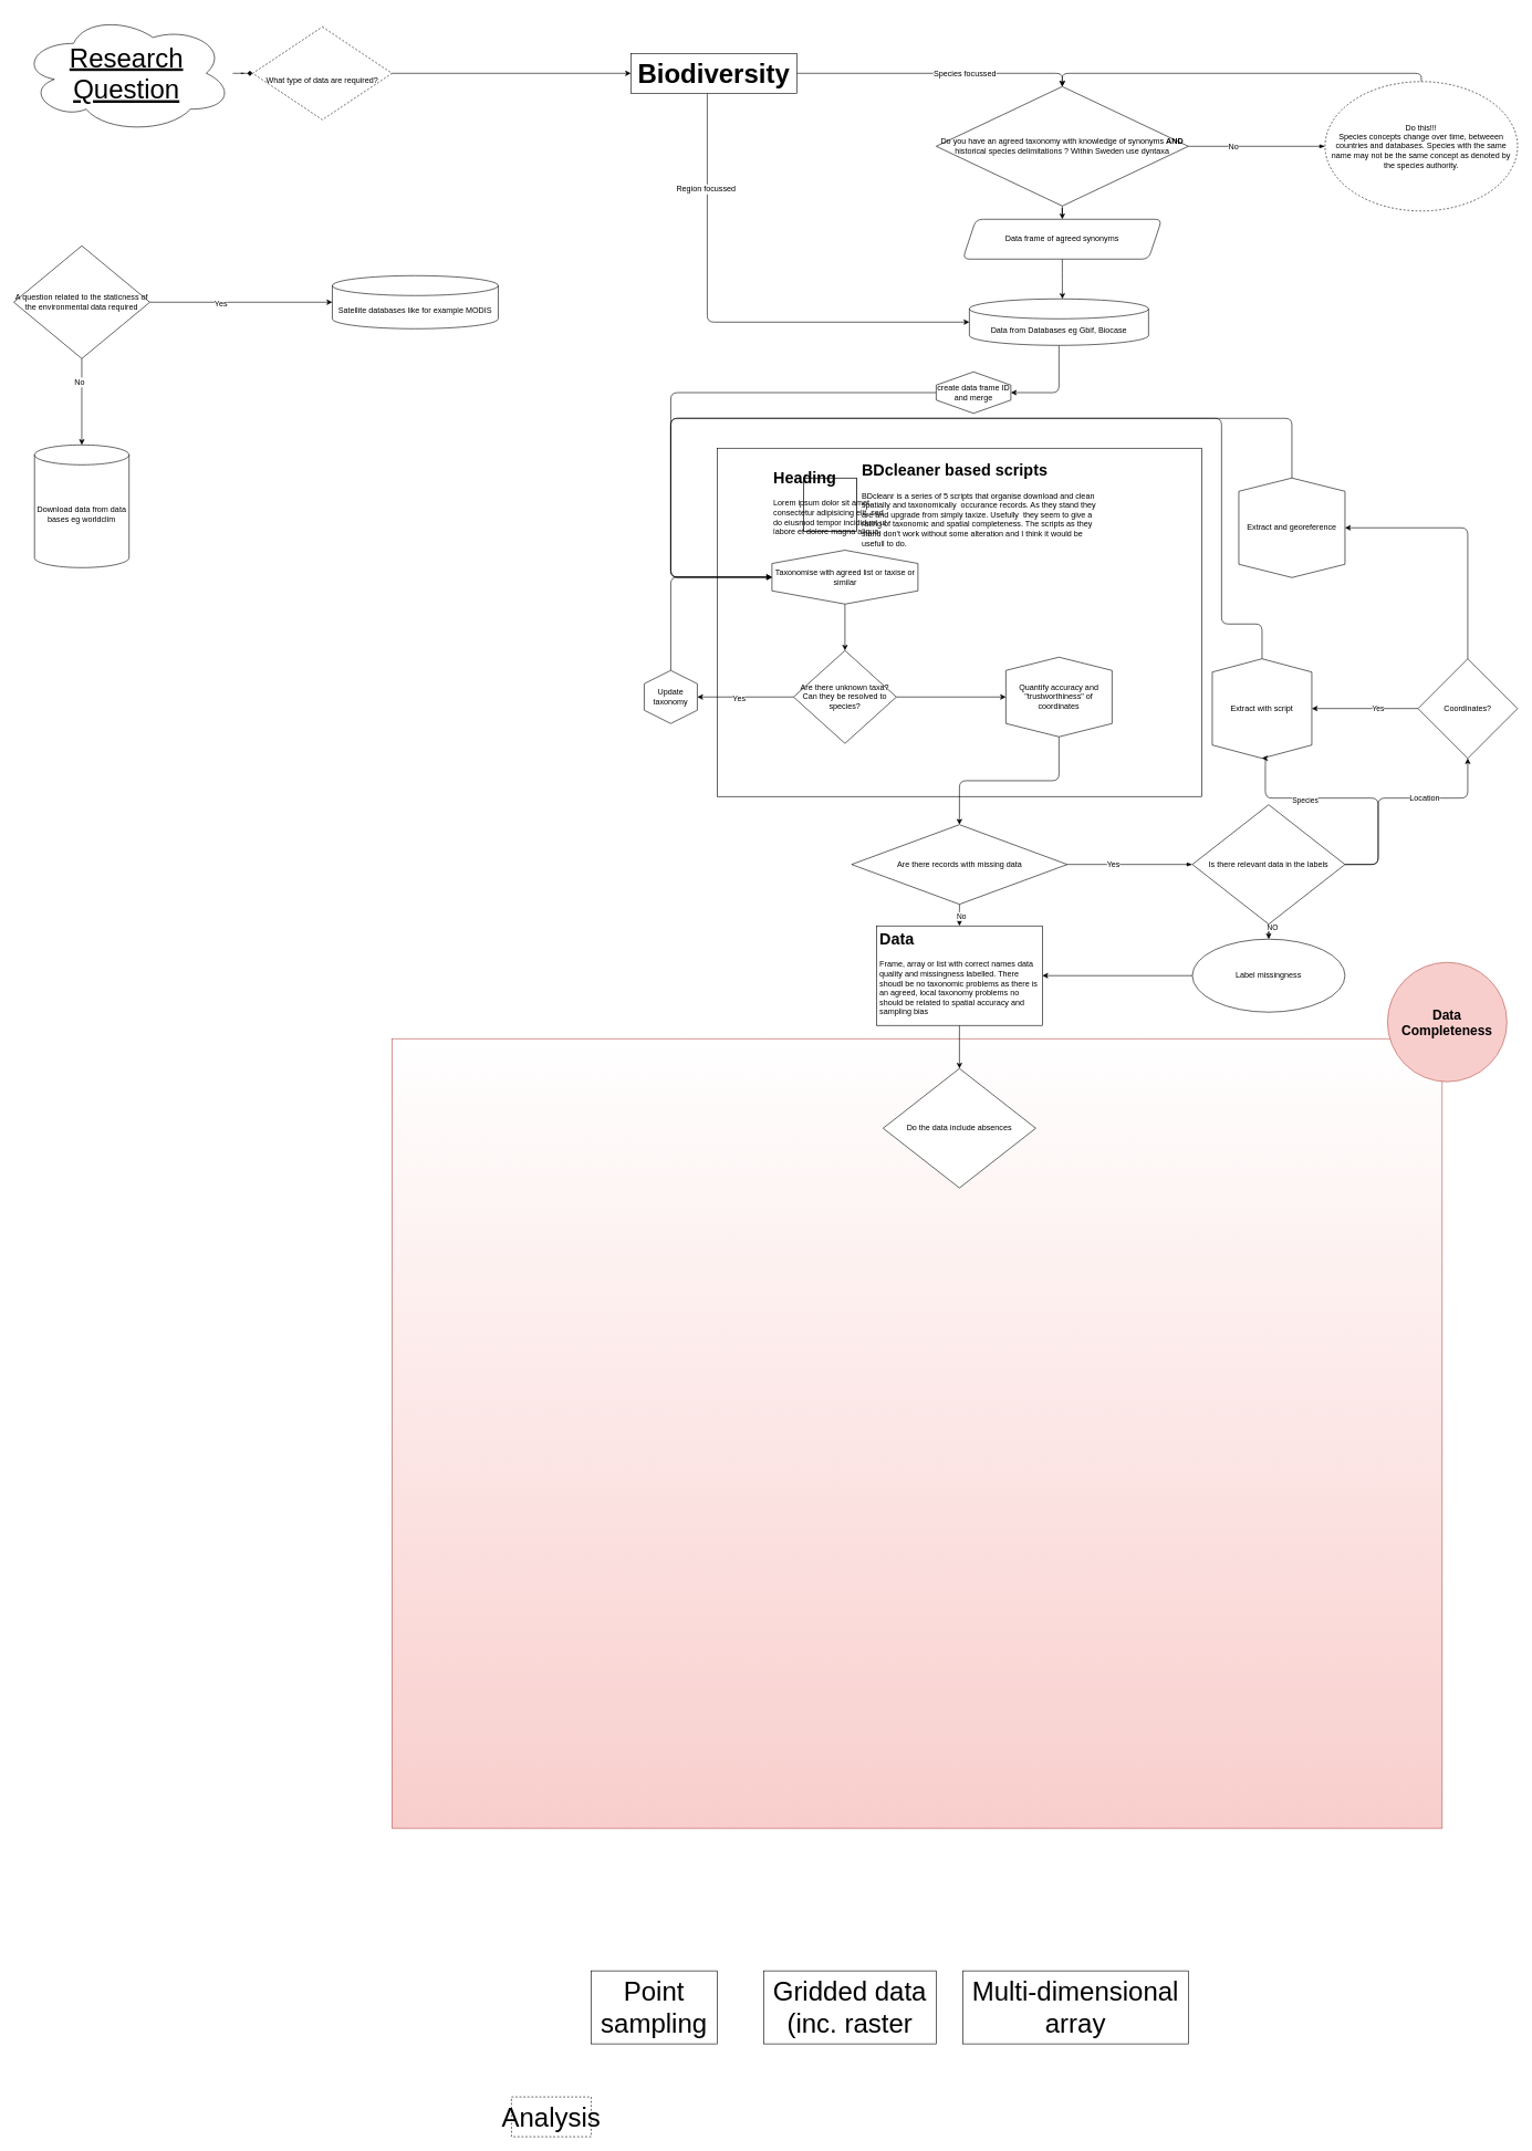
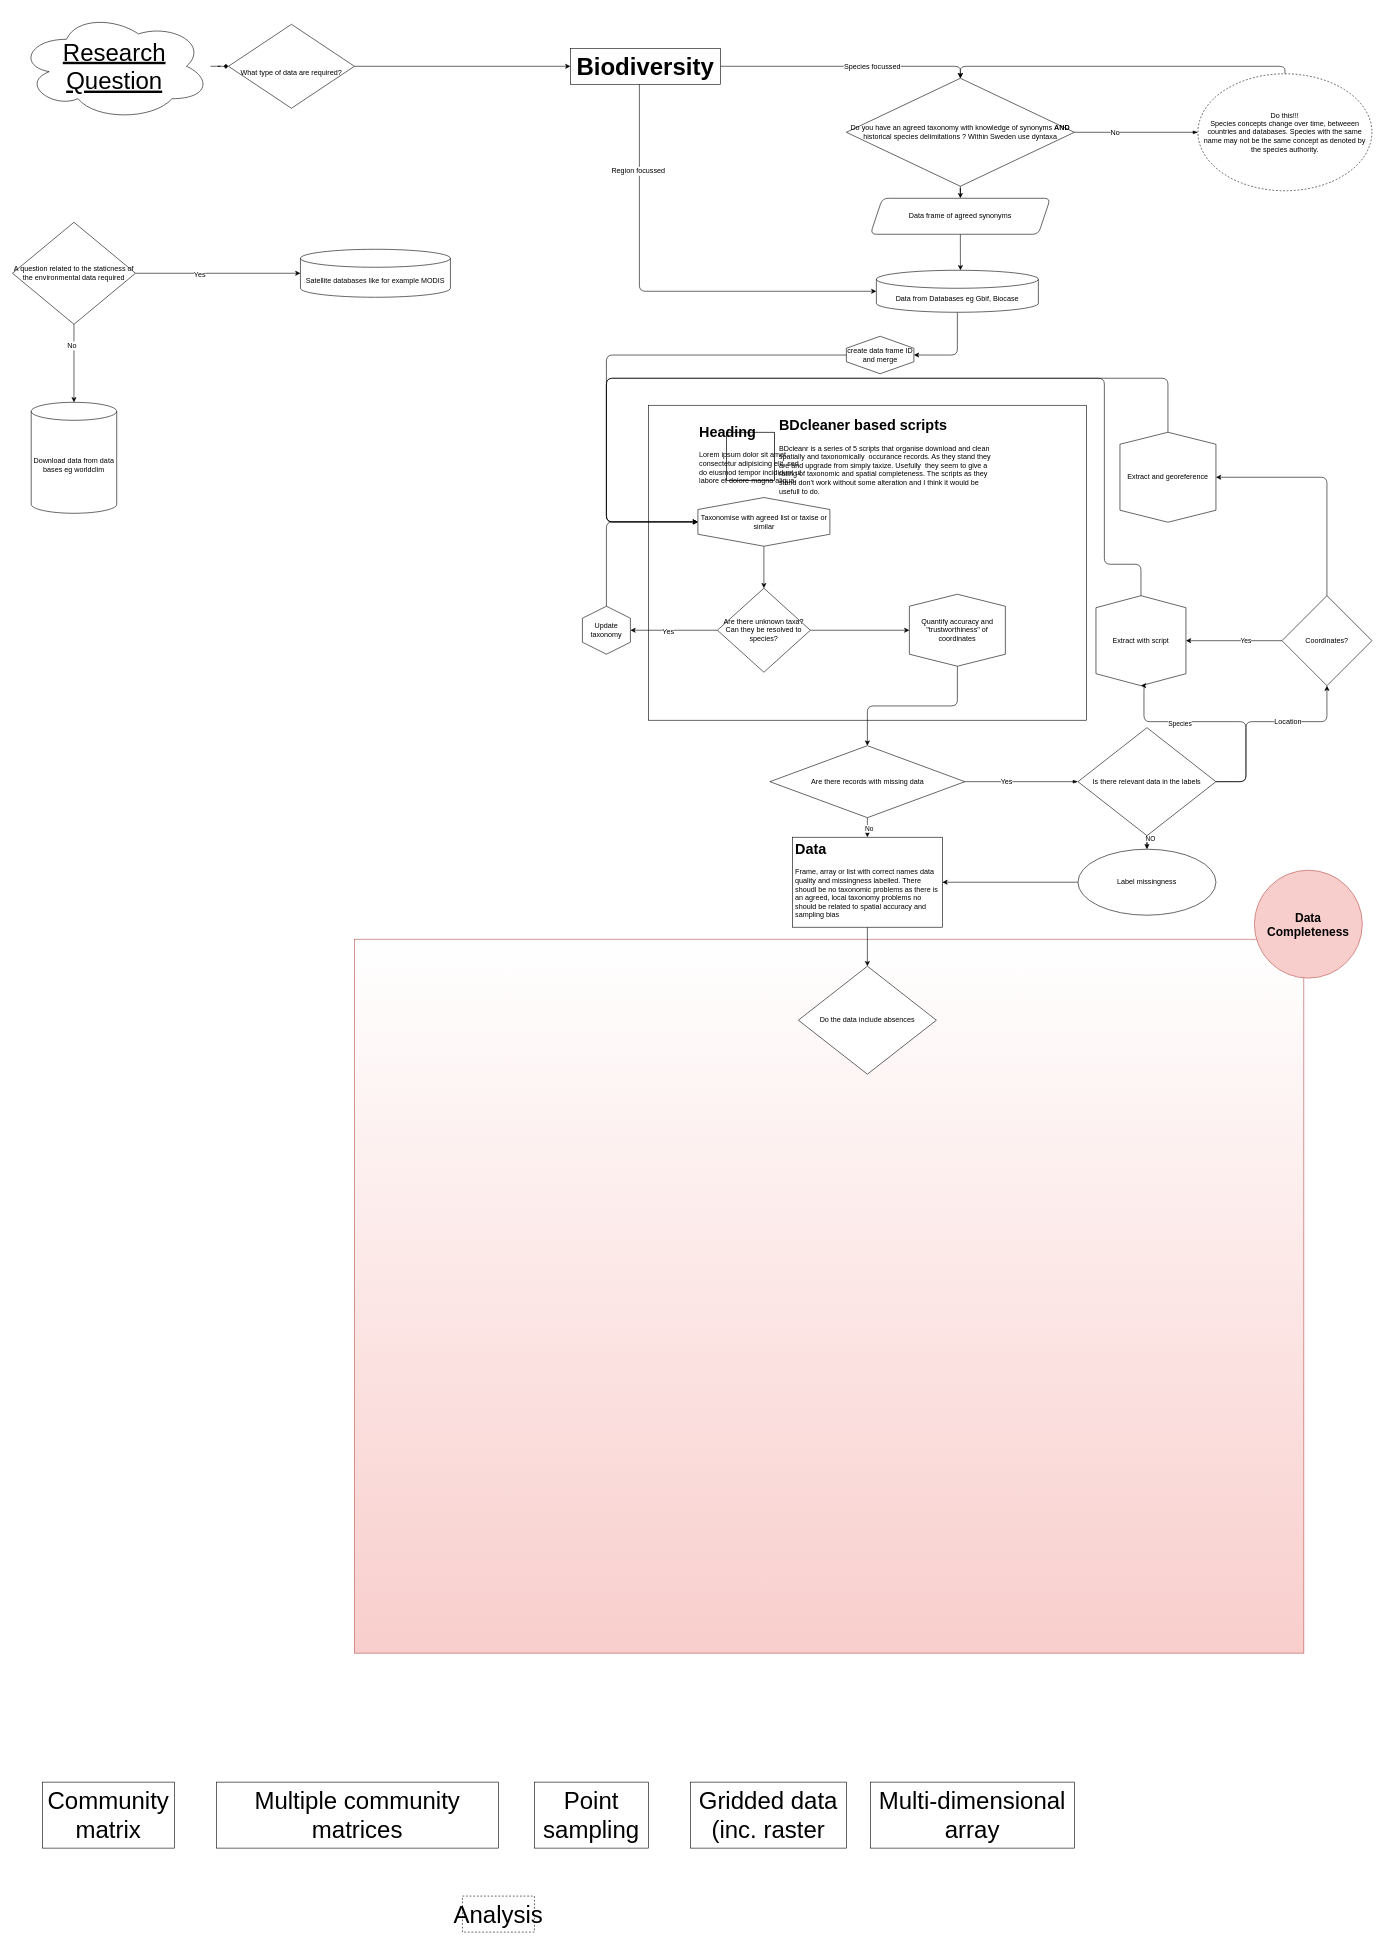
- <mxCell id="45" value="&lt;font style=&quot;font-size: 12px&quot;&gt;What &lt;/font&gt;&lt;font style=&quot;font-size: 12px&quot;&gt;type of data are required?&lt;/font&gt;" style="rhombus;whiteSpace=wrap;html=1;labelBackgroundColor=none;strokeColor=#000000;fillColor=#ffffff;gradientColor=none;fontSize=40;dashed=1;" vertex="1" parent="1"><mxGeometry x="380" y="40" width="210" height="140" as="geometry" /></mxCell>
+ <mxCell id="45" value="&lt;font style=&quot;font-size: 12px&quot;&gt;What &lt;/font&gt;&lt;font style=&quot;font-size: 12px&quot;&gt;type of data are required?&lt;/font&gt;" style="rhombus;whiteSpace=wrap;html=1;labelBackgroundColor=none;strokeColor=#000000;fillColor=#ffffff;gradientColor=none;fontSize=40;" vertex="1" parent="1"><mxGeometry x="380" y="40" width="210" height="140" as="geometry" /></mxCell>
+ <mxCell id="36" value="Community matrix" style="text;html=1;align=center;verticalAlign=middle;whiteSpace=wrap;rounded=0;fontSize=40;fillColor=#ffffff;strokeColor=#000000;" vertex="1" parent="1"><mxGeometry x="70" y="2970" width="220" height="110" as="geometry" /></mxCell>
+ <mxCell id="40" value="Multiple community matrices" style="text;html=1;align=center;verticalAlign=middle;whiteSpace=wrap;rounded=0;fontSize=40;fillColor=#ffffff;strokeColor=#000000;" vertex="1" parent="1"><mxGeometry x="360" y="2970" width="470" height="110" as="geometry" /></mxCell>
